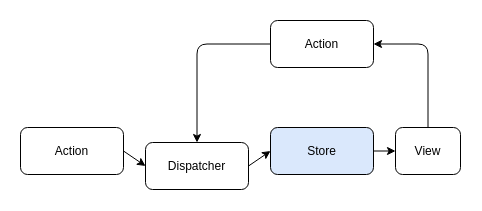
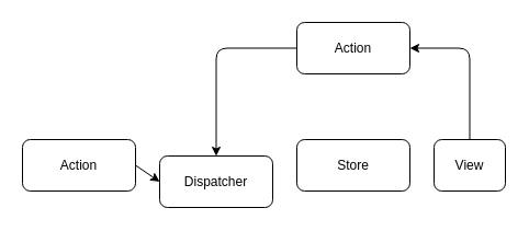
- <mxCell id="7" value="Store" style="rounded=1;whiteSpace=wrap;html=1;fillColor=#dae8fc;" vertex="1" parent="1"><mxGeometry x="270" y="127" width="103" height="47" as="geometry" /></mxCell>
+ <mxCell id="7" value="Store" style="rounded=1;whiteSpace=wrap;html=1;" vertex="1" parent="1"><mxGeometry x="270" y="127" width="103" height="47" as="geometry" /></mxCell>
- <mxCell id="6" style="edgeStyle=none;html=1;exitX=1;exitY=0.5;exitDx=0;exitDy=0;entryX=0;entryY=0.5;entryDx=0;entryDy=0;" edge="1" parent="1" source="7" target="9"><mxGeometry relative="1" as="geometry" /></mxCell>
- <mxCell id="4" style="edgeStyle=none;html=1;exitX=1;exitY=0.5;exitDx=0;exitDy=0;entryX=0;entryY=0.5;entryDx=0;entryDy=0;" edge="1" parent="1" source="5" target="7"><mxGeometry relative="1" as="geometry" /></mxCell>
